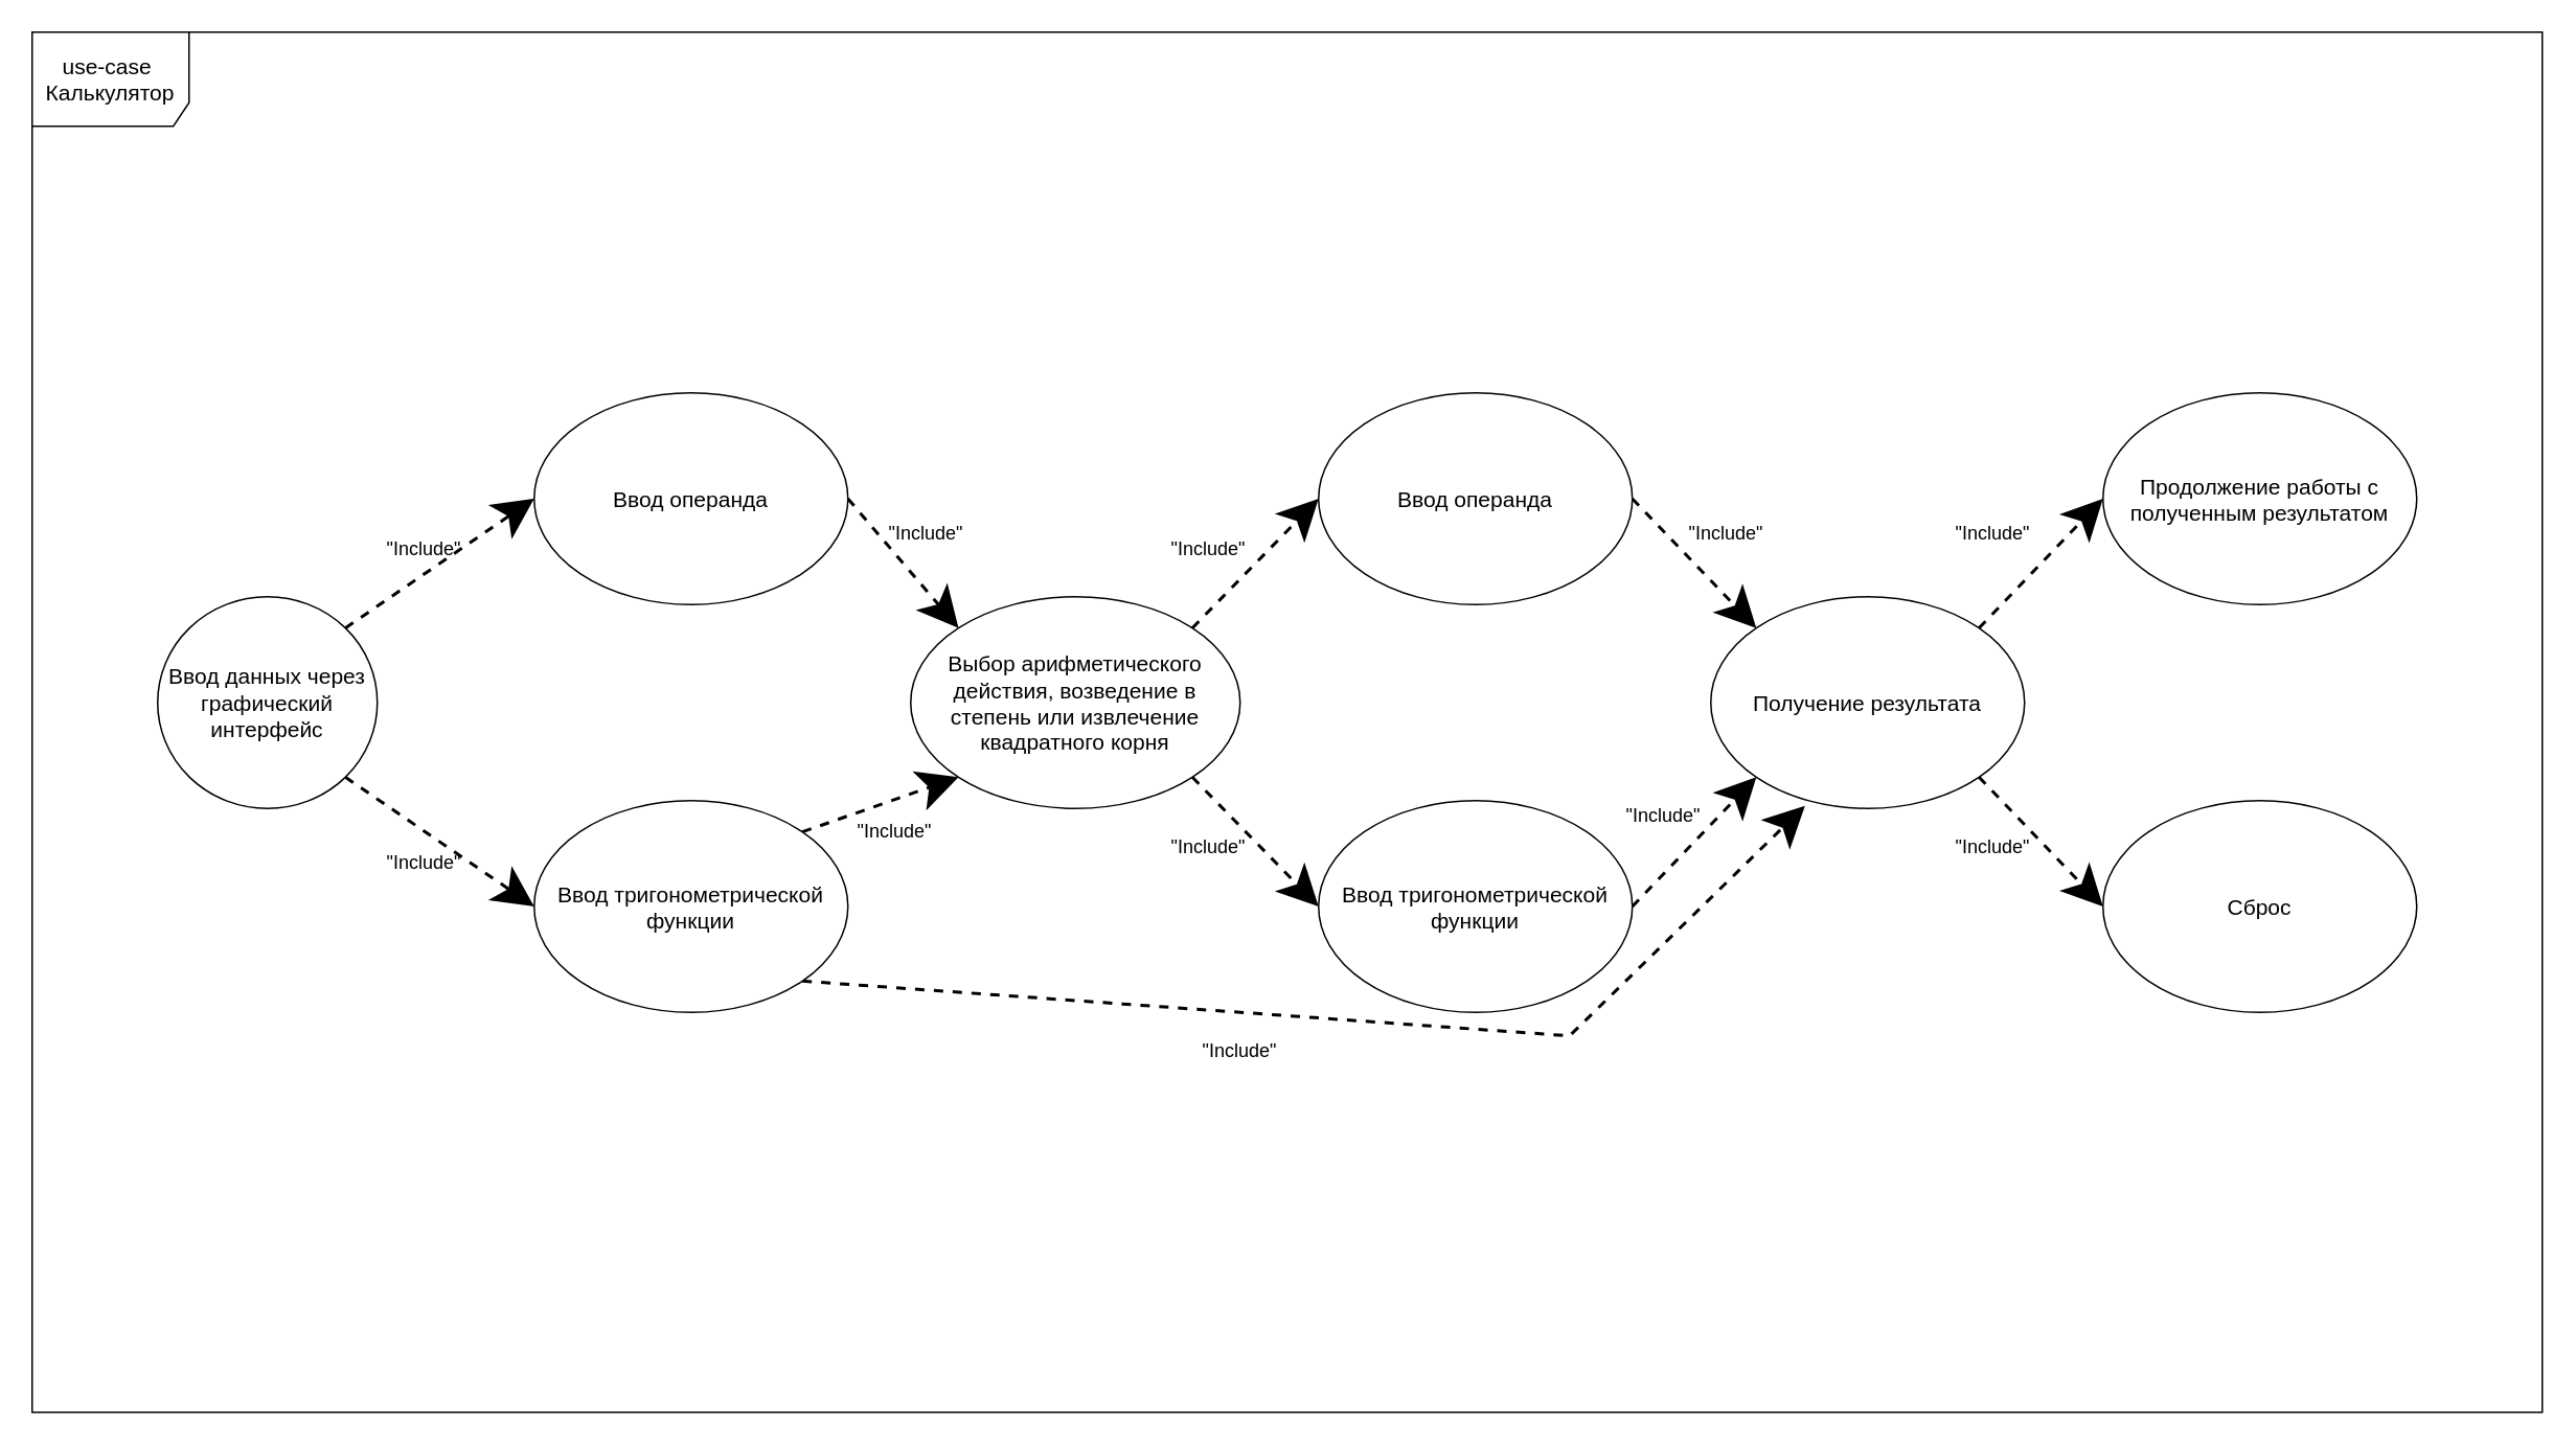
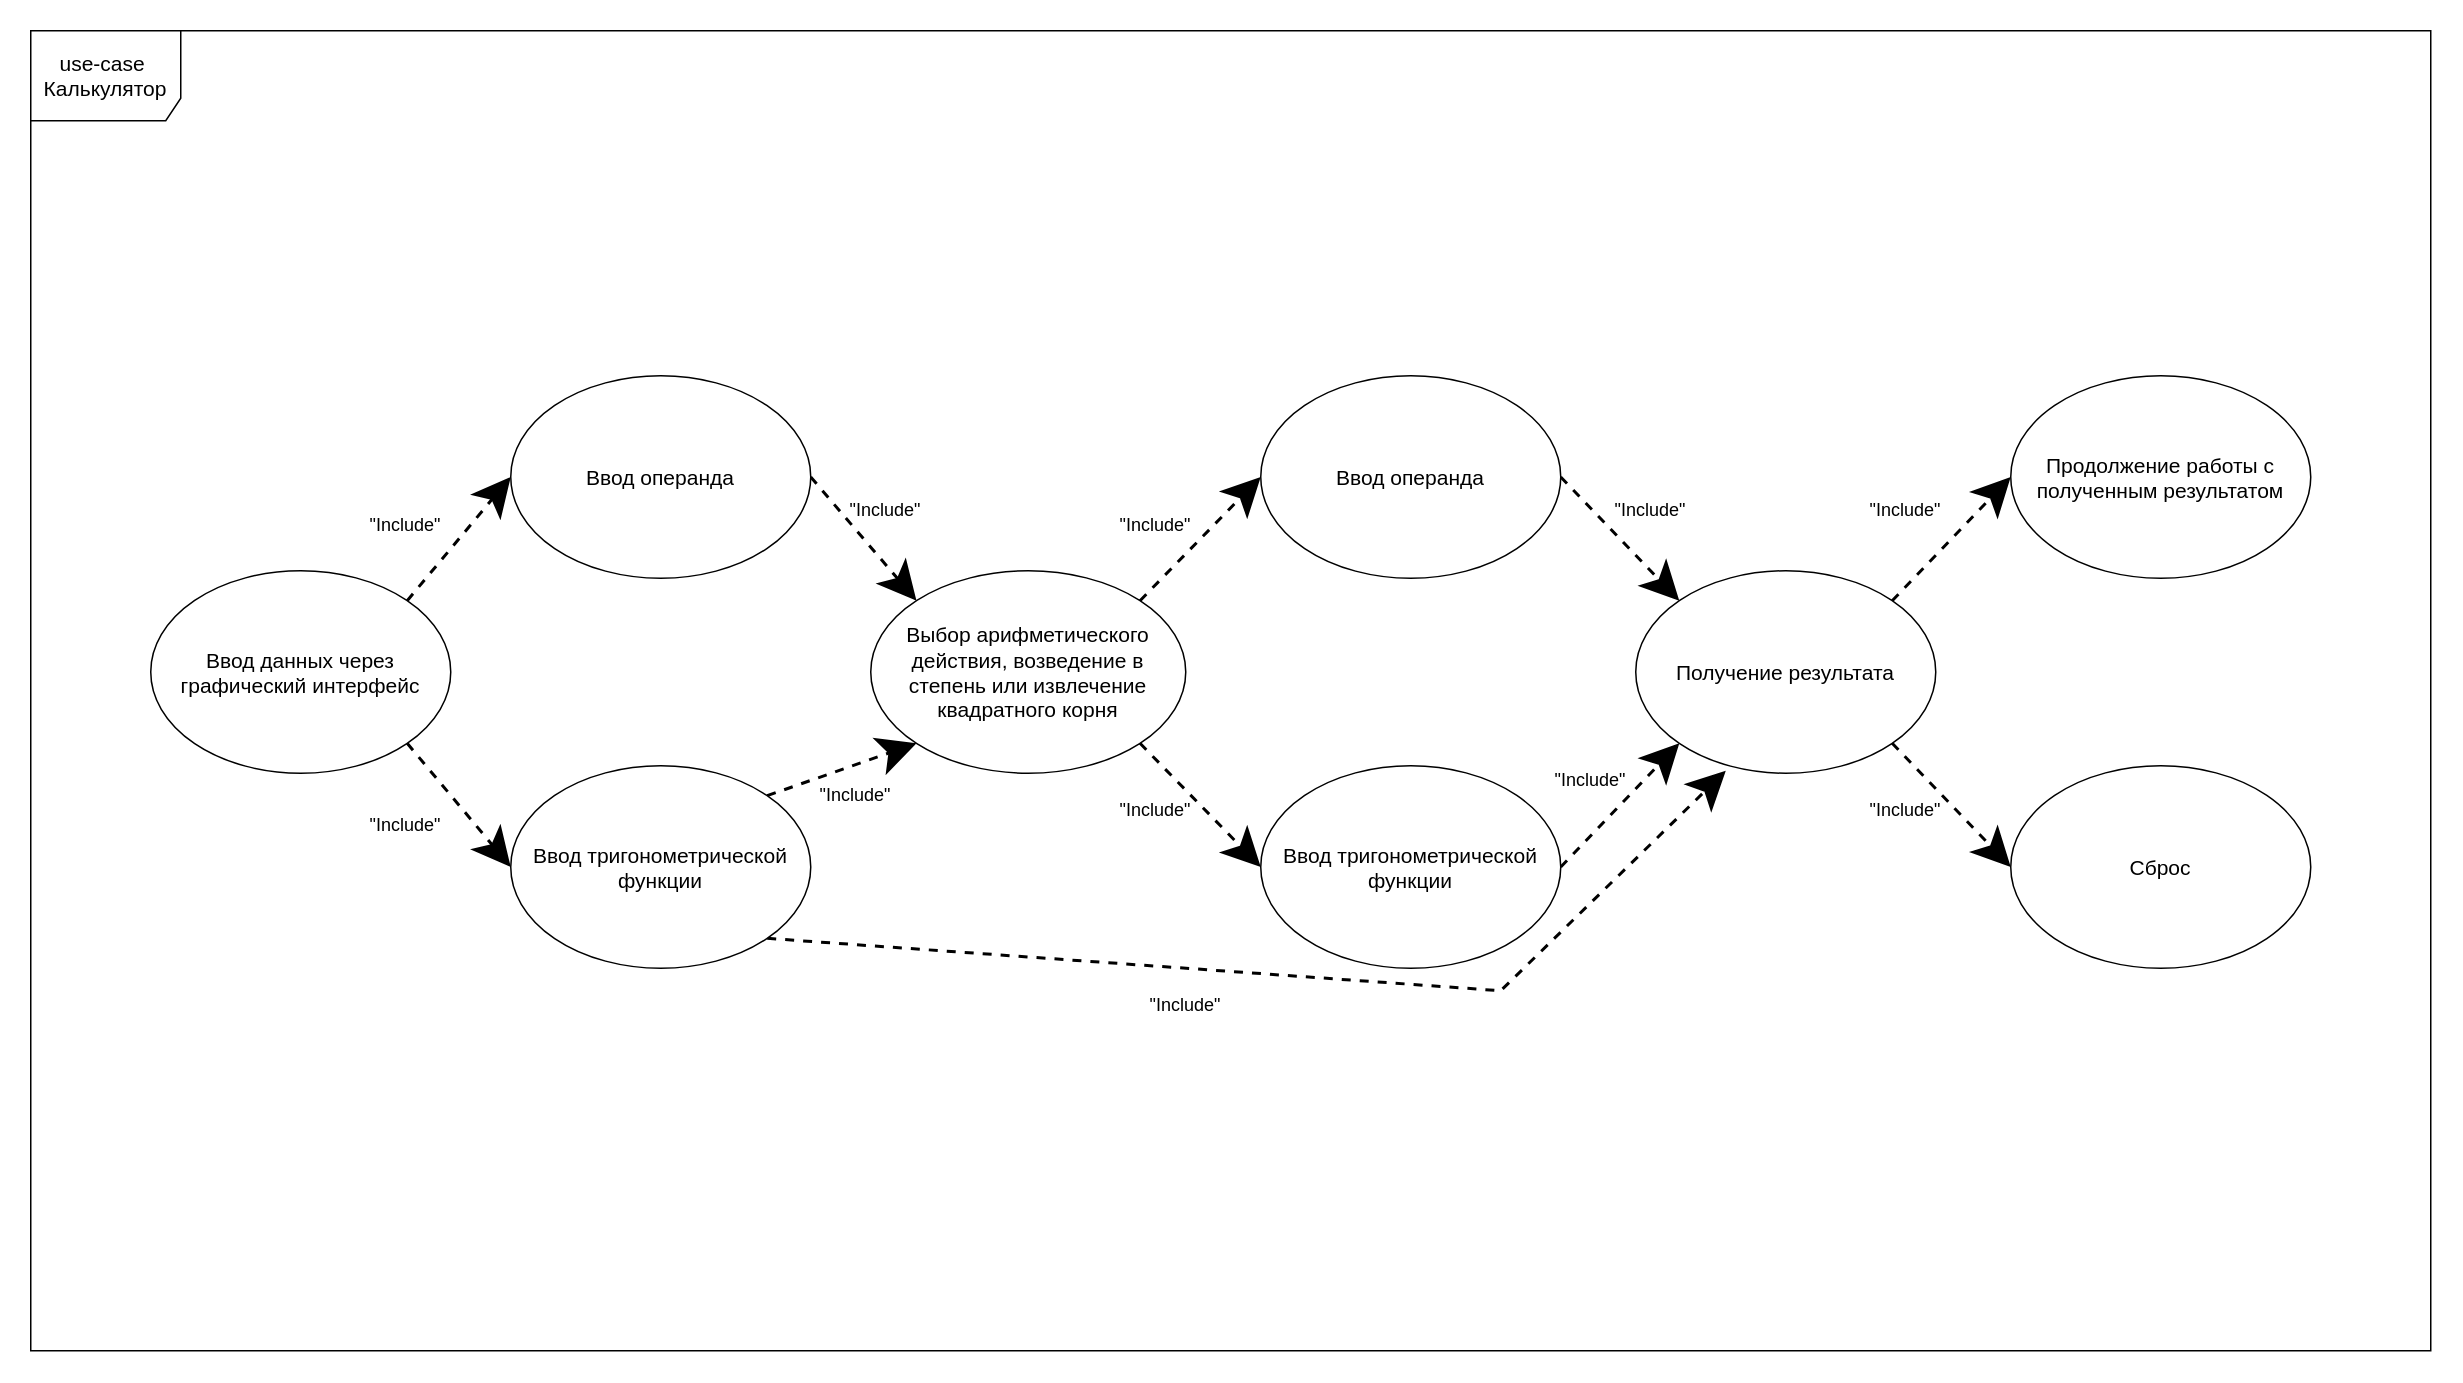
- <mxCell id="5" value="&lt;font style=&quot;font-size: 14px&quot;&gt;Ввод данных через графический интерфейс&lt;/font&gt;" style="ellipse;whiteSpace=wrap;html=1;" vertex="1" parent="1"><mxGeometry x="100" y="380" width="140" height="135" as="geometry" /></mxCell>
+ <mxCell id="5" value="&lt;font style=&quot;font-size: 14px&quot;&gt;Ввод данных через графический интерфейс&lt;/font&gt;" style="ellipse;whiteSpace=wrap;html=1;" vertex="1" parent="1"><mxGeometry x="100" y="380" width="200" height="135" as="geometry" /></mxCell>
